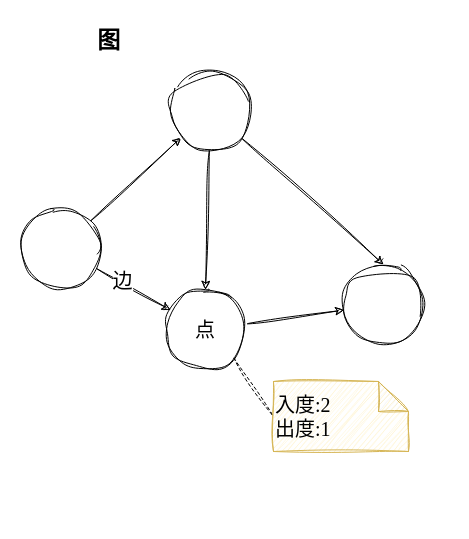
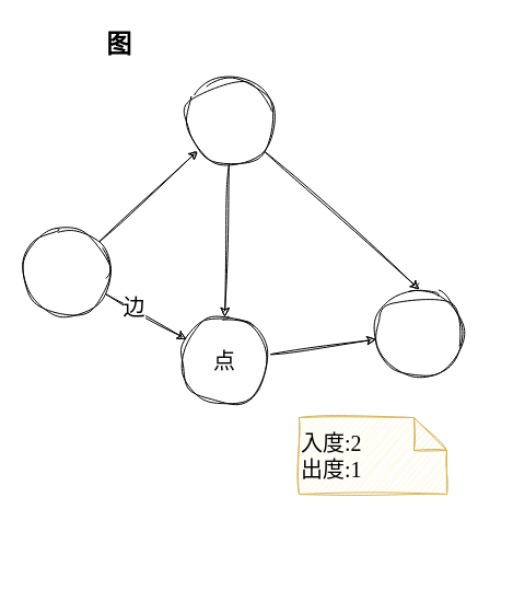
- <mxCell id="11" style="edgeStyle=none;sketch=1;hachureGap=4;jiggle=2;curveFitting=1;html=1;exitX=1;exitY=1;exitDx=0;exitDy=0;entryX=0;entryY=0.5;entryDx=0;entryDy=0;entryPerimeter=0;fontFamily=AlimamaDaoLiTi;fontSize=16;dashed=1;endArrow=none;endFill=0;" edge="1" parent="1" source="12" target="14"><mxGeometry relative="1" as="geometry" /></mxCell>
